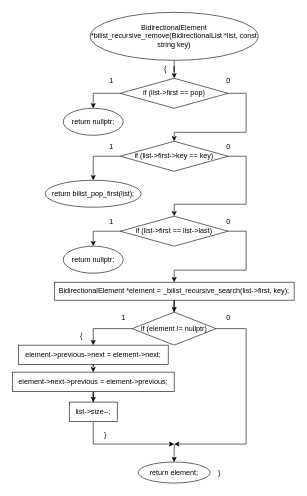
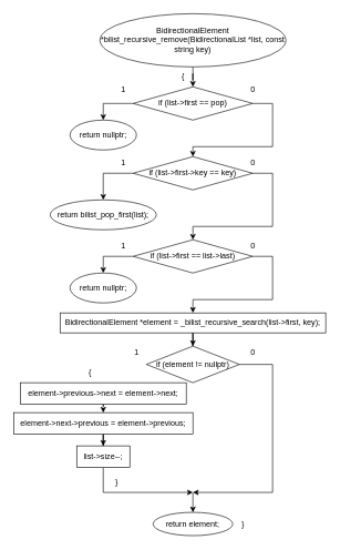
- <mxCell id="25" value="" style="edgeStyle=orthogonalEdgeStyle;rounded=0;orthogonalLoop=1;jettySize=auto;html=1;exitX=0;exitY=0.5;exitDx=0;exitDy=0;entryX=0.5;entryY=0;entryDx=0;entryDy=0;" edge="1" parent="1" source="27" target="33"><mxGeometry relative="1" as="geometry" /></mxCell>
